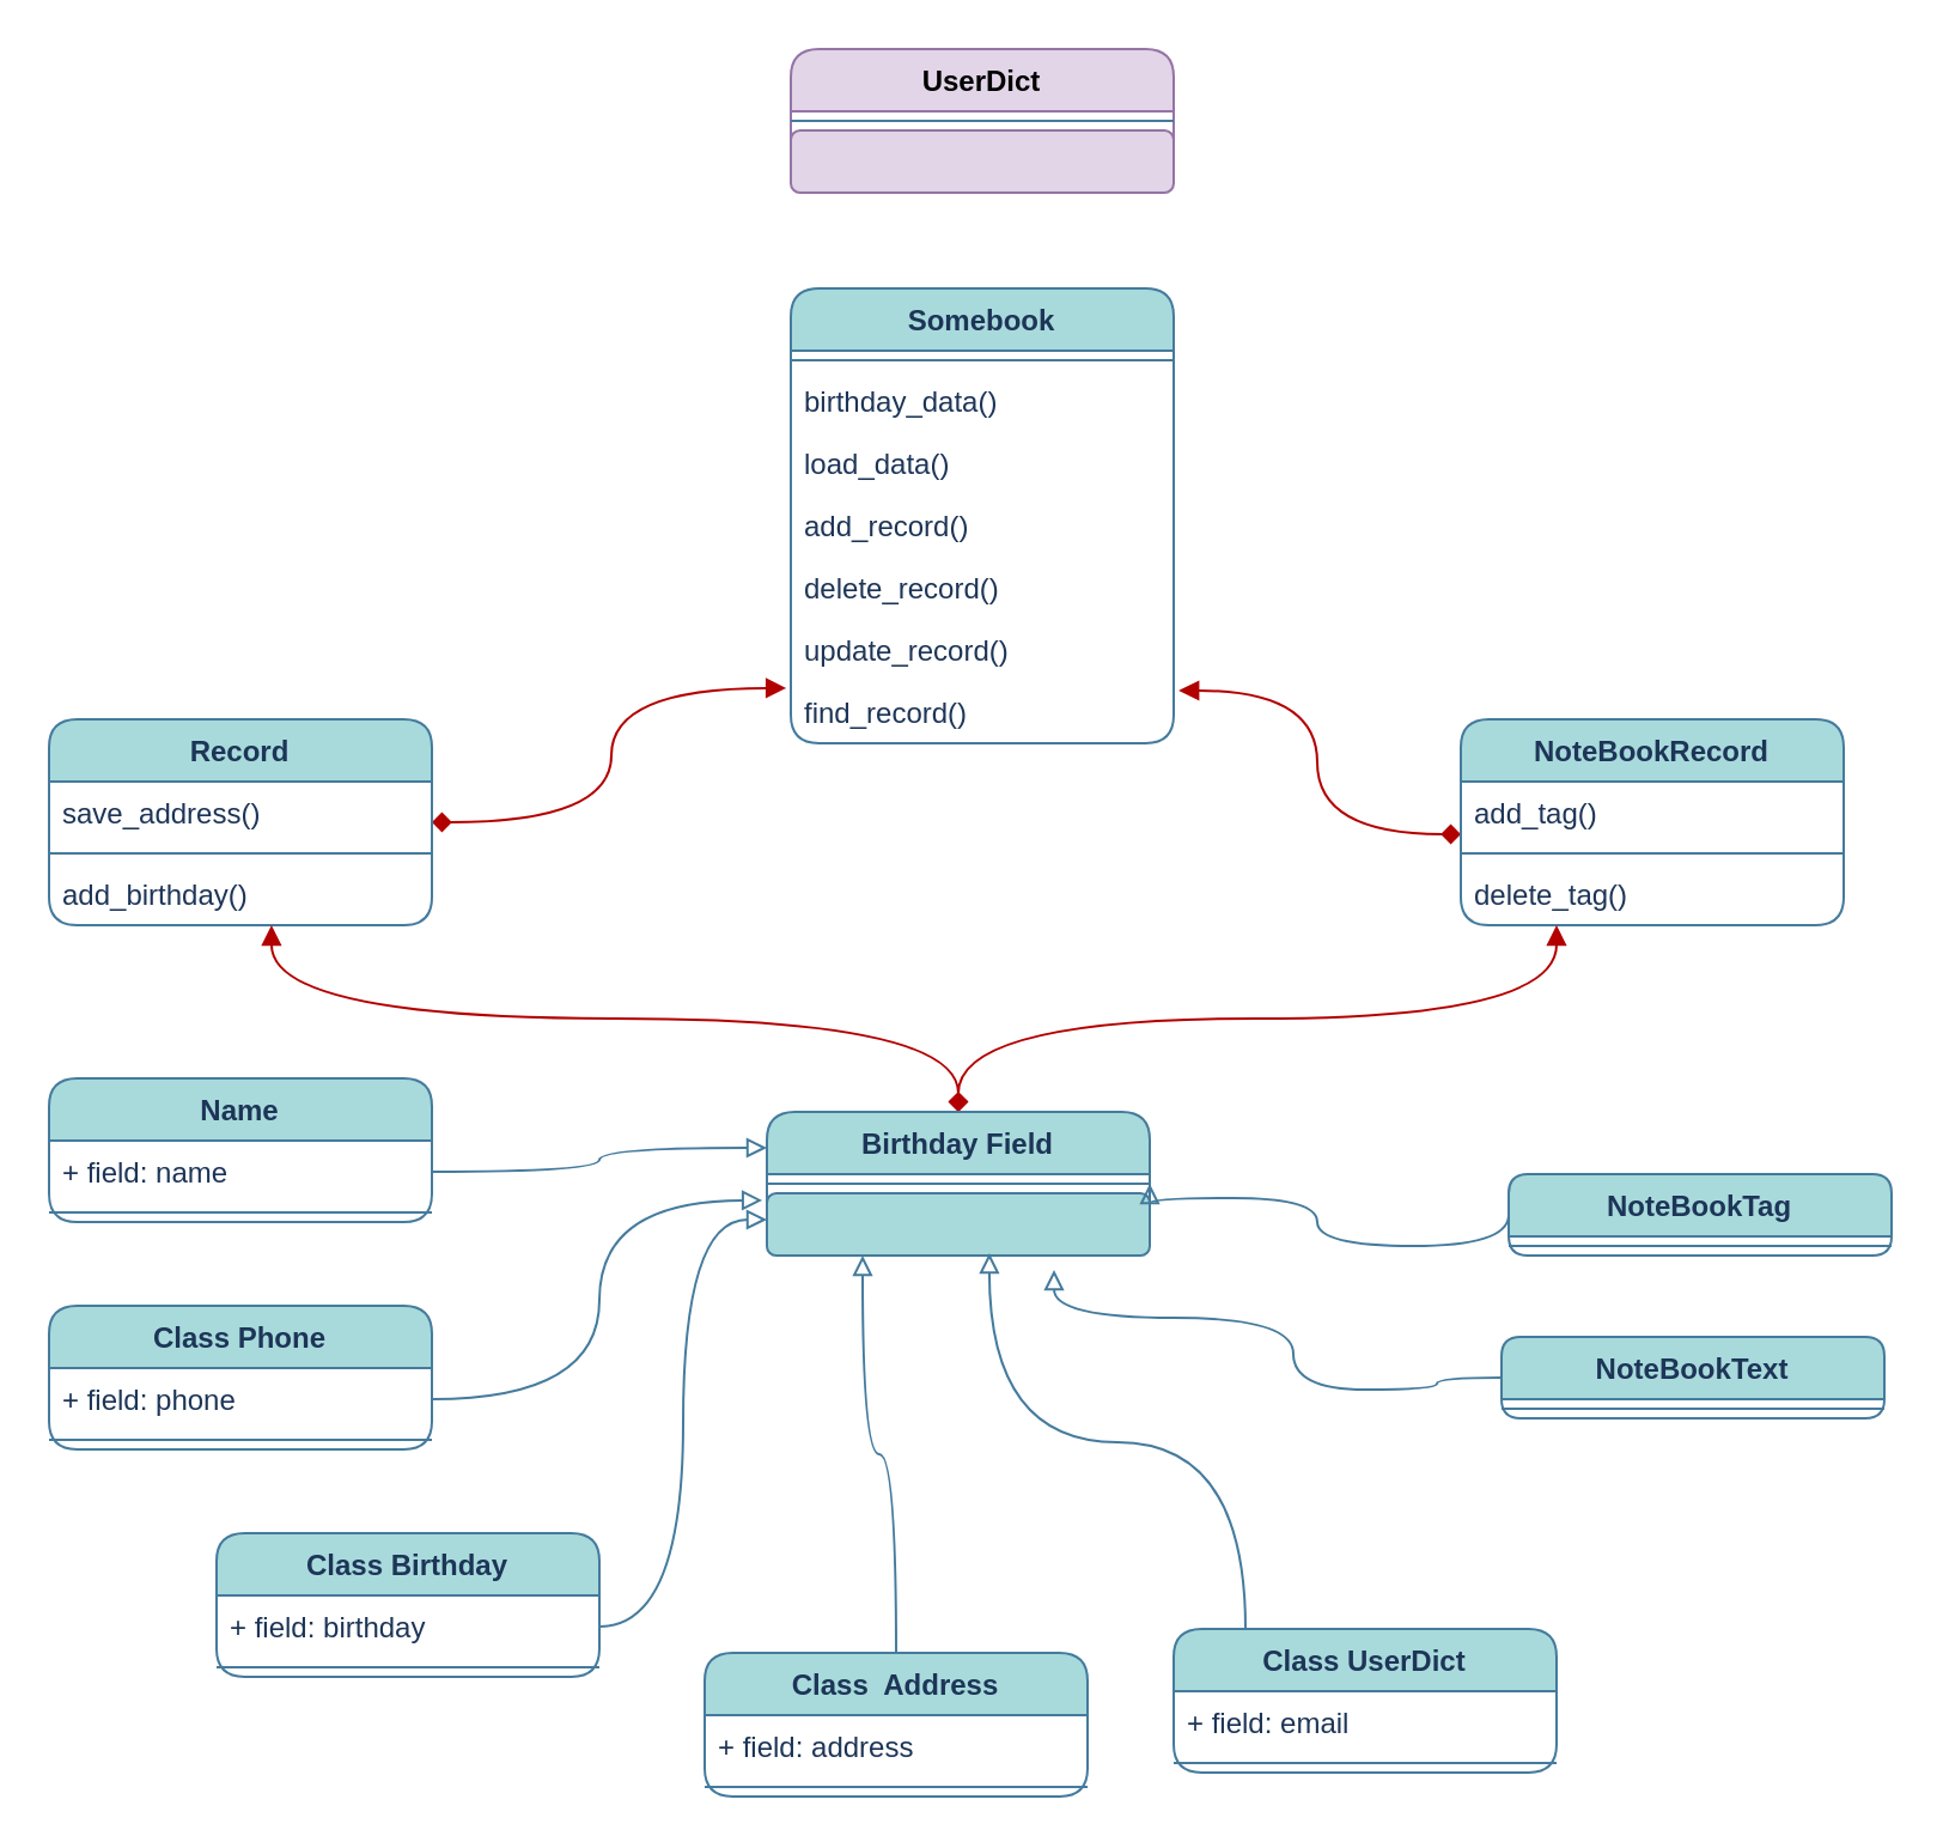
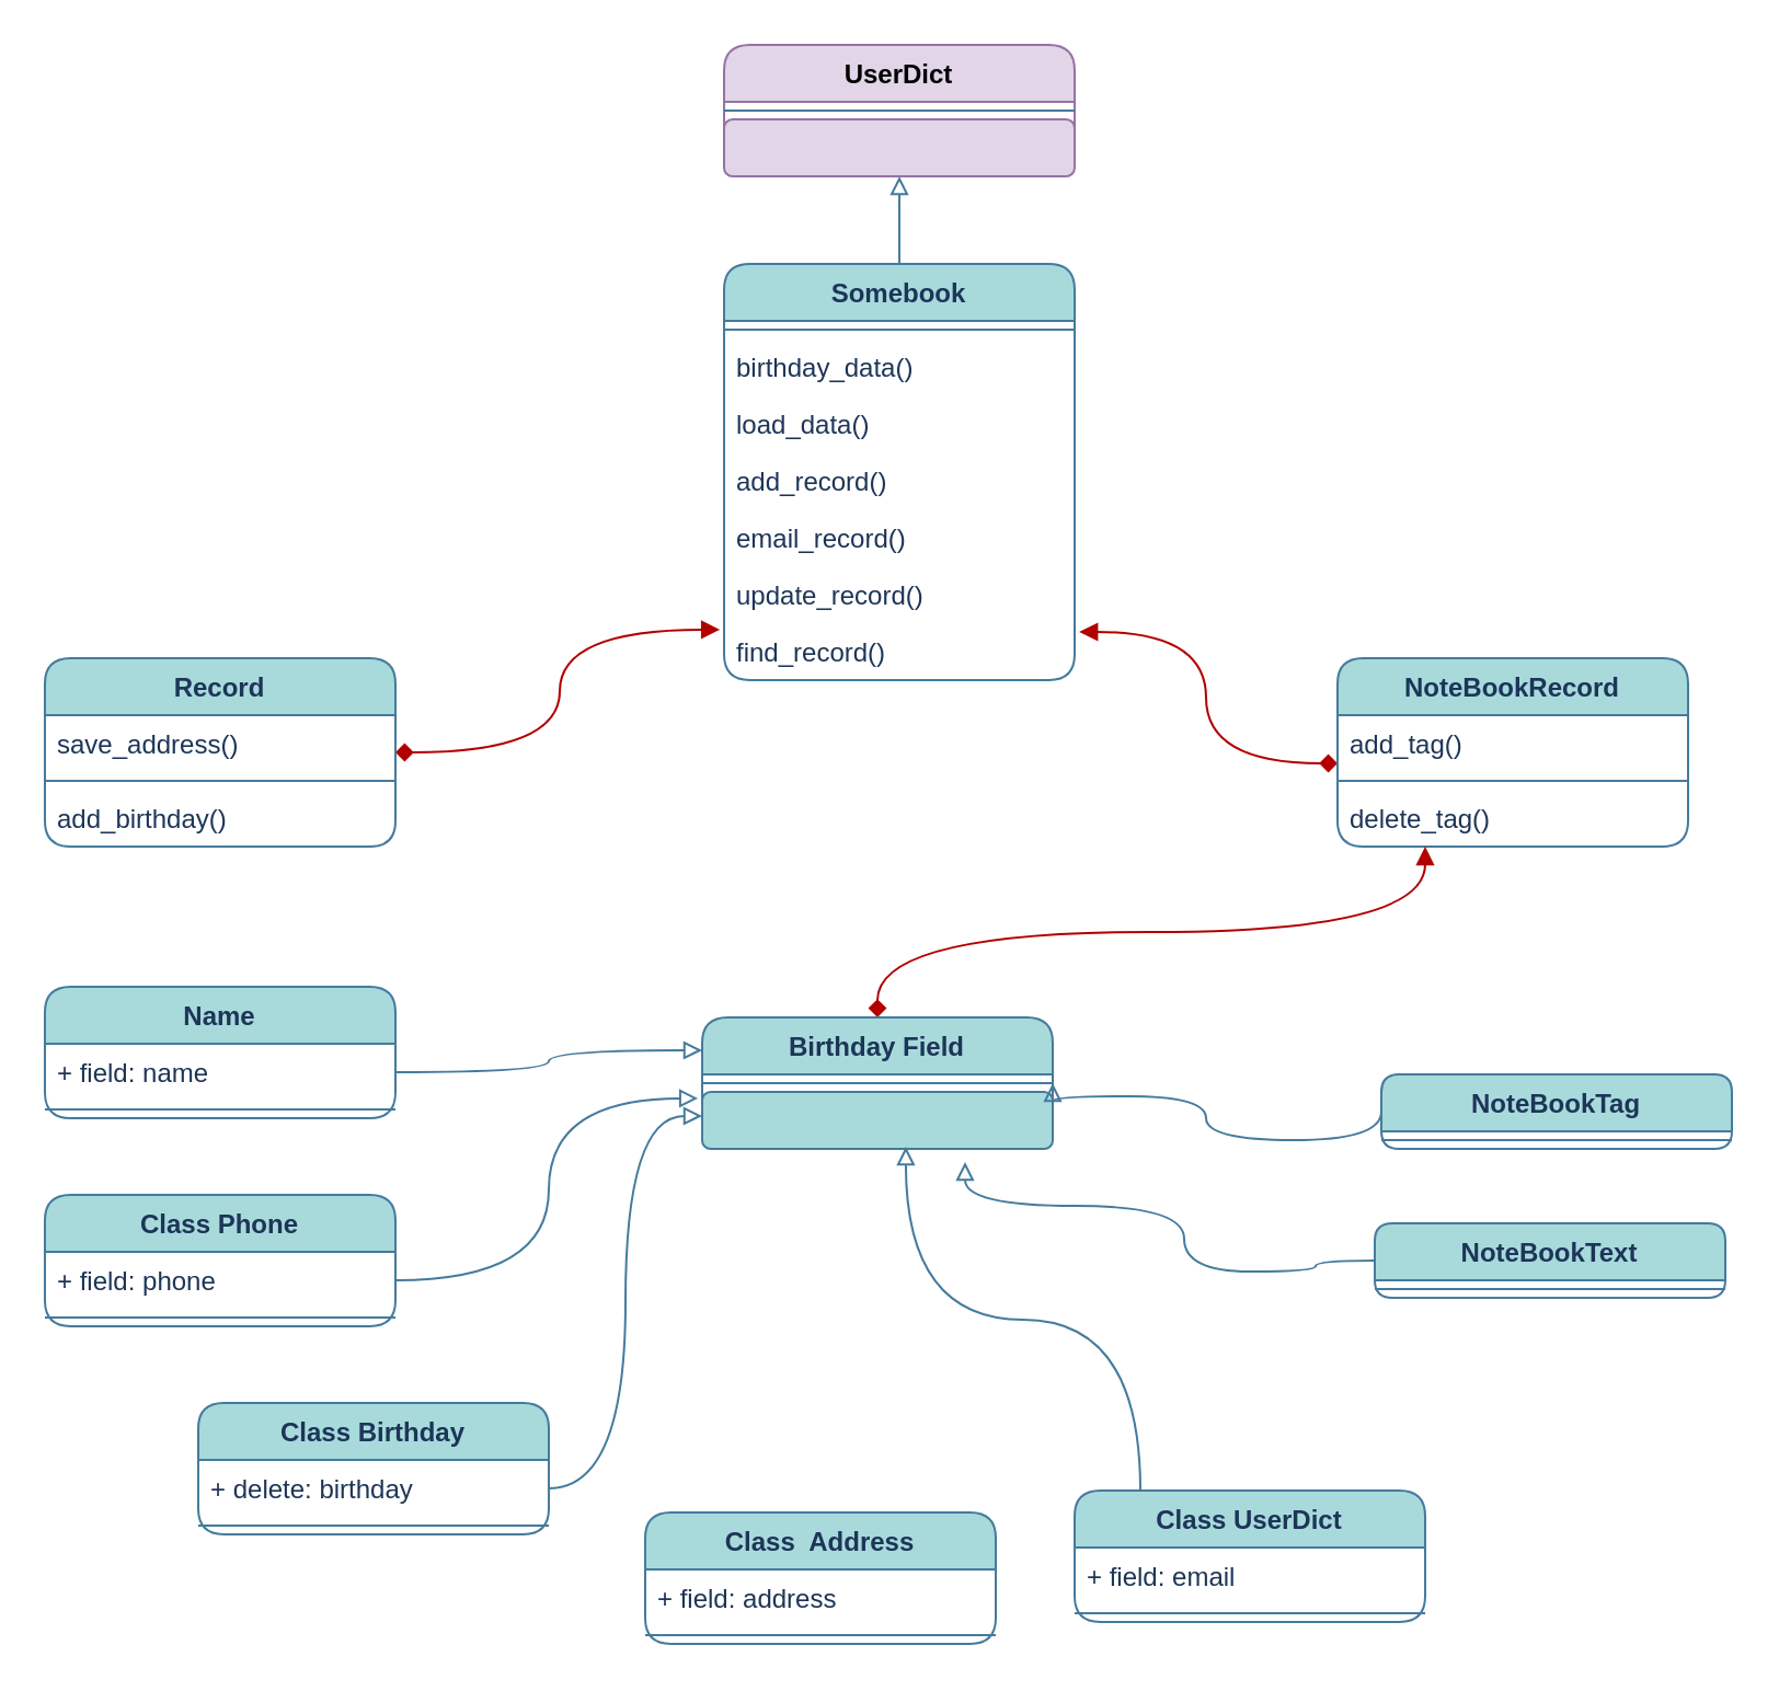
+ <mxCell id="5" style="edgeStyle=orthogonalEdgeStyle;rounded=1;orthogonalLoop=1;jettySize=auto;html=1;entryX=0.5;entryY=1;entryDx=0;entryDy=0;strokeColor=#457B9D;endArrow=block;endFill=0;labelBackgroundColor=#F1FAEE;fontColor=#1D3557;curved=1;" edge="1" parent="1" source="6" target="2"><mxGeometry relative="1" as="geometry" /></mxCell>
- <mxCell id="11" value="delete_record()" style="text;strokeColor=none;fillColor=none;align=left;verticalAlign=top;spacingLeft=4;spacingRight=4;overflow=hidden;rotatable=0;points=[[0,0.5],[1,0.5]];portConstraint=eastwest;fontColor=#1D3557;rounded=1;" vertex="1" parent="6"><mxGeometry y="112" width="160" height="26" as="geometry" /></mxCell>
+ <mxCell id="11" value="email_record()" style="text;strokeColor=none;fillColor=none;align=left;verticalAlign=top;spacingLeft=4;spacingRight=4;overflow=hidden;rotatable=0;points=[[0,0.5],[1,0.5]];portConstraint=eastwest;fontColor=#1D3557;rounded=1;" vertex="1" parent="6"><mxGeometry y="112" width="160" height="26" as="geometry" /></mxCell>
- <mxCell id="24" style="edgeStyle=orthogonalEdgeStyle;orthogonalLoop=1;jettySize=auto;html=1;entryX=0.581;entryY=1;entryDx=0;entryDy=0;entryPerimeter=0;fontColor=#1D3557;strokeColor=#B20000;fillColor=#e51400;endArrow=block;endFill=1;startArrow=diamond;startFill=1;curved=1;" edge="1" parent="1" source="26" target="18"><mxGeometry relative="1" as="geometry" /></mxCell>
- <mxCell id="41" style="edgeStyle=orthogonalEdgeStyle;curved=1;orthogonalLoop=1;jettySize=auto;html=1;entryX=0.25;entryY=1;entryDx=0;entryDy=0;fontColor=#1D3557;startArrow=none;startFill=0;endArrow=block;endFill=0;strokeColor=#457B9D;fillColor=#A8DADC;" edge="1" parent="1" source="42" target="26"><mxGeometry relative="1" as="geometry" /></mxCell>
- <mxCell id="50" value="+ field: birthday" style="text;strokeColor=none;fillColor=none;align=left;verticalAlign=top;spacingLeft=4;spacingRight=4;overflow=hidden;rotatable=0;points=[[0,0.5],[1,0.5]];portConstraint=eastwest;fontColor=#1D3557;rounded=1;" vertex="1" parent="49"><mxGeometry y="26" width="160" height="26" as="geometry" /></mxCell>
+ <mxCell id="50" value="+ delete: birthday" style="text;strokeColor=none;fillColor=none;align=left;verticalAlign=top;spacingLeft=4;spacingRight=4;overflow=hidden;rotatable=0;points=[[0,0.5],[1,0.5]];portConstraint=eastwest;fontColor=#1D3557;rounded=1;" vertex="1" parent="49"><mxGeometry y="26" width="160" height="26" as="geometry" /></mxCell>
